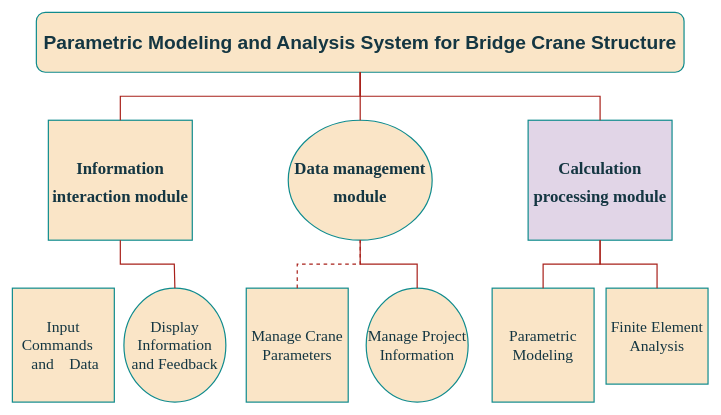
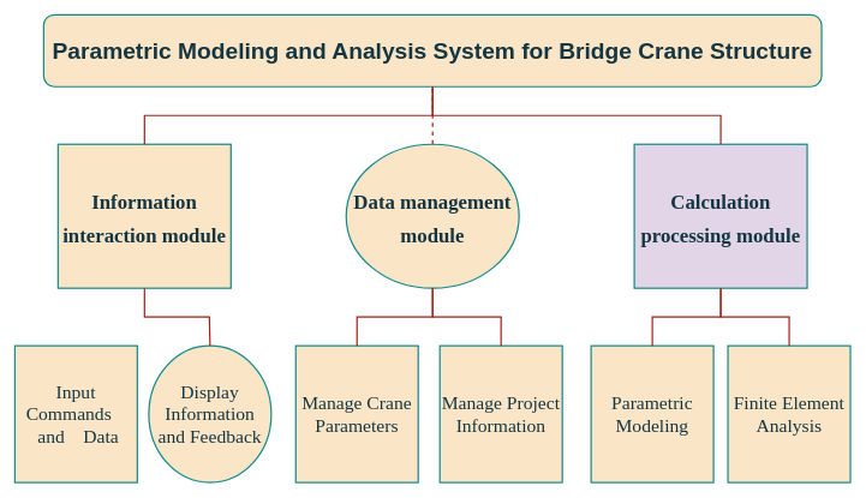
- <mxCell id="13" value="" style="endArrow=none;html=1;rounded=0;fontFamily=Helvetica;fontSize=28;entryX=0.5;entryY=1;entryDx=0;entryDy=0;labelBackgroundColor=none;fontColor=default;strokeWidth=2;strokeColor=#A8201A;" parent="1" source="4" target="2" edge="1"><mxGeometry width="50" height="50" relative="1" as="geometry"><mxPoint x="800" y="360" as="sourcePoint" /><mxPoint x="850" y="310" as="targetPoint" /></mxGeometry></mxCell>
+ <mxCell id="13" value="" style="endArrow=none;html=1;rounded=0;fontFamily=Helvetica;fontSize=28;entryX=0.5;entryY=1;entryDx=0;entryDy=0;labelBackgroundColor=none;fontColor=default;strokeWidth=2;strokeColor=#A8201A;dashed=1;" parent="1" source="4" target="2" edge="1"><mxGeometry width="50" height="50" relative="1" as="geometry"><mxPoint x="800" y="360" as="sourcePoint" /><mxPoint x="850" y="310" as="targetPoint" /></mxGeometry></mxCell>
- <mxCell id="16" value="" style="endArrow=none;html=1;rounded=0;fontFamily=Helvetica;fontSize=28;entryX=0.5;entryY=1;entryDx=0;entryDy=0;exitX=0.5;exitY=0;exitDx=0;exitDy=0;labelBackgroundColor=none;fontColor=default;strokeWidth=2;strokeColor=#A8201A;dashed=1;" parent="1" source="9" target="4" edge="1"><mxGeometry width="50" height="50" relative="1" as="geometry"><mxPoint x="830" y="390" as="sourcePoint" /><mxPoint x="880" y="340" as="targetPoint" /><Array as="points"><mxPoint x="495" y="440" /><mxPoint x="600" y="440" /></Array></mxGeometry></mxCell>
+ <mxCell id="16" value="" style="endArrow=none;html=1;rounded=0;fontFamily=Helvetica;fontSize=28;entryX=0.5;entryY=1;entryDx=0;entryDy=0;exitX=0.5;exitY=0;exitDx=0;exitDy=0;labelBackgroundColor=none;fontColor=default;strokeWidth=2;strokeColor=#A8201A;" parent="1" source="9" target="4" edge="1"><mxGeometry width="50" height="50" relative="1" as="geometry"><mxPoint x="830" y="390" as="sourcePoint" /><mxPoint x="880" y="340" as="targetPoint" /><Array as="points"><mxPoint x="495" y="440" /><mxPoint x="600" y="440" /></Array></mxGeometry></mxCell>
- <mxCell id="11" value="&lt;p&gt;Finite Element Analysis&lt;br&gt;&lt;/p&gt;" style="rounded=0;whiteSpace=wrap;html=1;fontFamily=Verdana;fontSize=26;labelBackgroundColor=none;strokeWidth=2;fillColor=#FAE5C7;strokeColor=#0F8B8D;fontColor=#143642;" parent="1" vertex="1"><mxGeometry x="1010" y="480" width="170" height="160" as="geometry" /></mxCell>
+ <mxCell id="11" value="&lt;p&gt;Finite Element Analysis&lt;br&gt;&lt;/p&gt;" style="rounded=0;whiteSpace=wrap;html=1;fontFamily=Verdana;fontSize=26;labelBackgroundColor=none;strokeWidth=2;fillColor=#FAE5C7;strokeColor=#0F8B8D;fontColor=#143642;" parent="1" vertex="1"><mxGeometry x="1010" y="480" width="170" height="190" as="geometry" /></mxCell>
- <mxCell id="8" value="&lt;p&gt;&lt;font style=&quot;font-size: 26px;&quot;&gt;Manage Project Information&lt;/font&gt;&lt;/p&gt;" style="ellipse;whiteSpace=wrap;html=1;fontFamily=Verdana;fontSize=26;labelBackgroundColor=none;strokeWidth=2;fillColor=#FAE5C7;strokeColor=#0F8B8D;fontColor=#143642;" parent="1" vertex="1"><mxGeometry x="610" y="480" width="170" height="190" as="geometry" /></mxCell>
+ <mxCell id="8" value="&lt;p&gt;&lt;font style=&quot;font-size: 26px;&quot;&gt;Manage Project Information&lt;/font&gt;&lt;/p&gt;" style="rounded=0;whiteSpace=wrap;html=1;fontFamily=Verdana;fontSize=26;labelBackgroundColor=none;strokeWidth=2;fillColor=#FAE5C7;strokeColor=#0F8B8D;fontColor=#143642;" parent="1" vertex="1"><mxGeometry x="610" y="480" width="170" height="190" as="geometry" /></mxCell>
